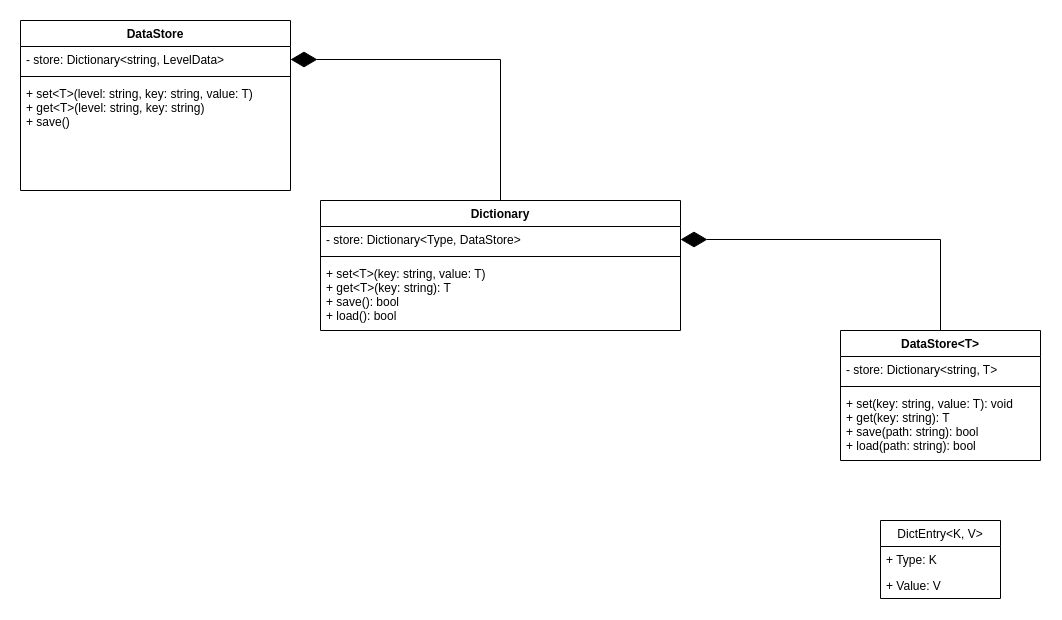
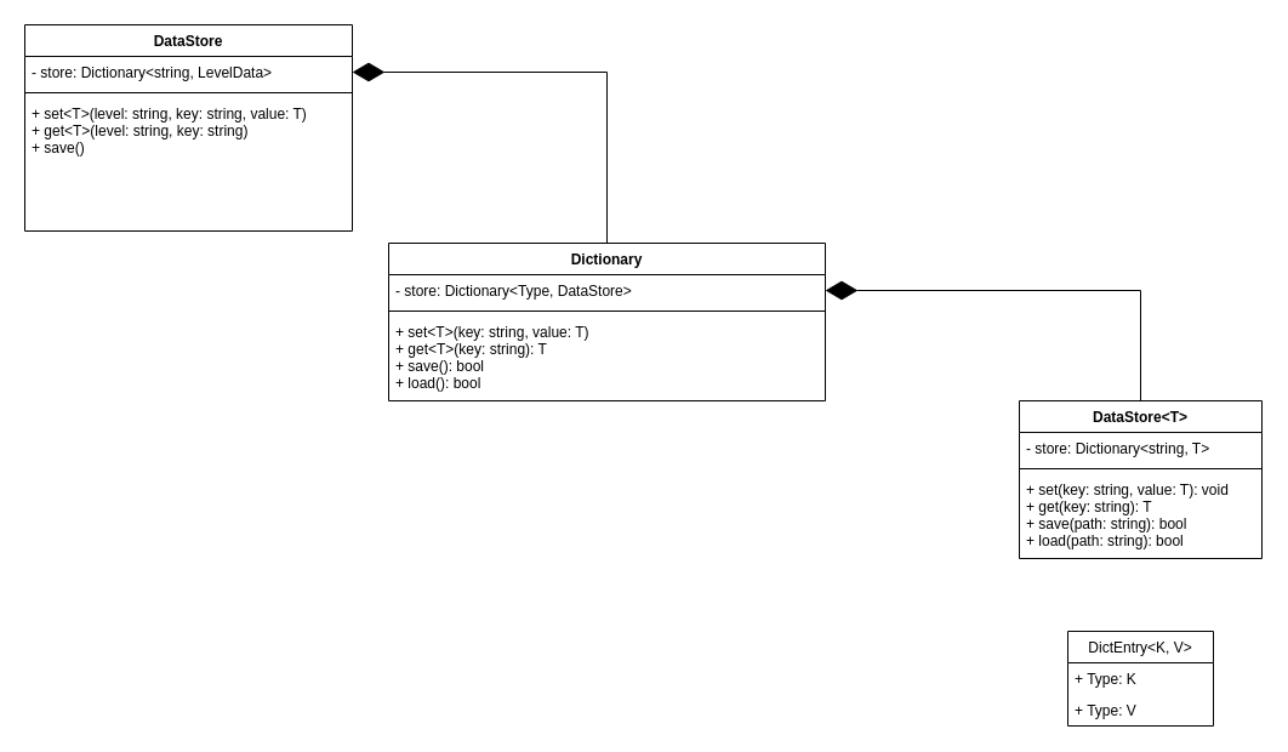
- <mxCell id="18" value="+ Value: V" style="text;strokeColor=none;fillColor=none;align=left;verticalAlign=top;spacingLeft=4;spacingRight=4;overflow=hidden;rotatable=0;points=[[0,0.5],[1,0.5]];portConstraint=eastwest;" vertex="1" parent="16"><mxGeometry y="52" width="120" height="26" as="geometry" /></mxCell>
+ <mxCell id="18" value="+ Type: V" style="text;strokeColor=none;fillColor=none;align=left;verticalAlign=top;spacingLeft=4;spacingRight=4;overflow=hidden;rotatable=0;points=[[0,0.5],[1,0.5]];portConstraint=eastwest;" vertex="1" parent="16"><mxGeometry y="52" width="120" height="26" as="geometry" /></mxCell>
